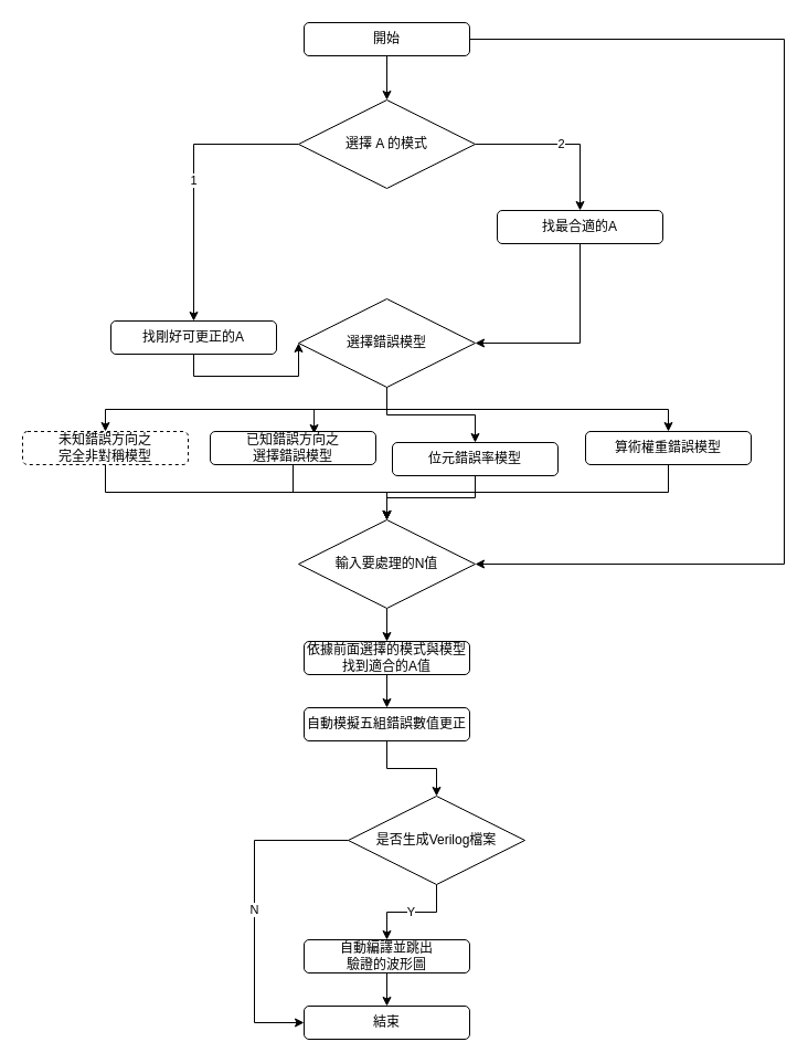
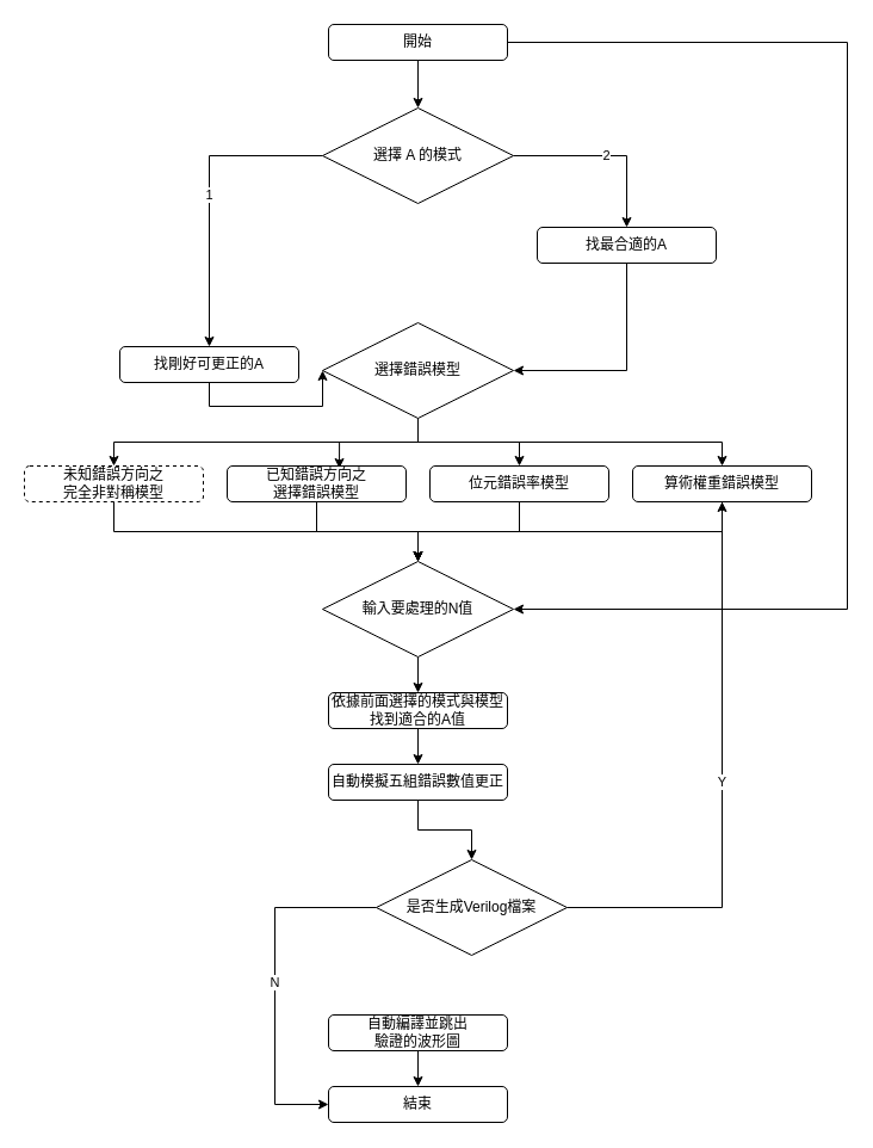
- <mxCell id="22" value="位元錯誤率模型" style="rounded=1;whiteSpace=wrap;html=1;" vertex="1" parent="1"><mxGeometry x="355" y="400" width="150" height="30" as="geometry" /></mxCell>
+ <mxCell id="22" value="位元錯誤率模型" style="rounded=1;whiteSpace=wrap;html=1;" vertex="1" parent="1"><mxGeometry x="360" y="390" width="150" height="30" as="geometry" /></mxCell>
- <mxCell id="31" value="Y" style="edgeStyle=orthogonalEdgeStyle;rounded=0;orthogonalLoop=1;jettySize=auto;html=1;entryX=0.5;entryY=0;entryDx=0;entryDy=0;" edge="1" parent="1" source="33" target="35"><mxGeometry relative="1" as="geometry" /></mxCell>
+ <mxCell id="31" value="Y" style="edgeStyle=orthogonalEdgeStyle;rounded=0;orthogonalLoop=1;jettySize=auto;html=1;" edge="1" parent="1" source="33" target="24"><mxGeometry relative="1" as="geometry" /></mxCell>
